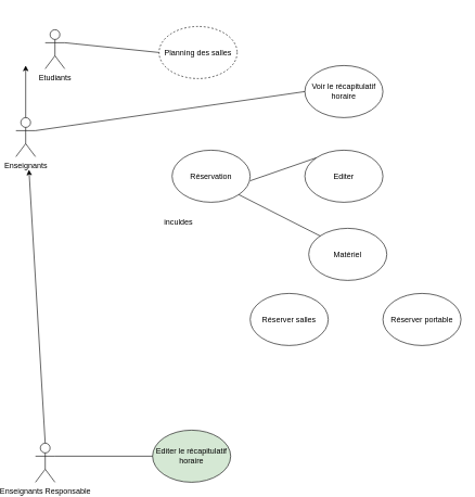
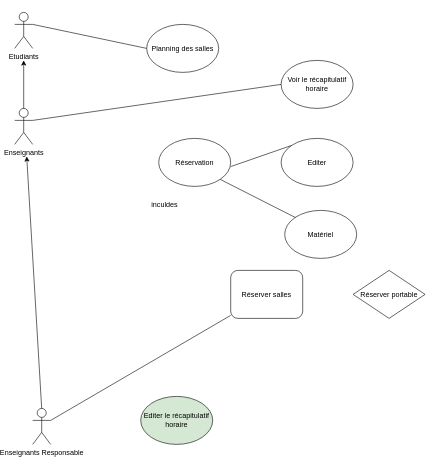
- <mxCell id="3" value="Etudiants" style="shape=umlActor;verticalLabelPosition=bottom;verticalAlign=top;html=1;outlineConnect=0;" vertex="1" parent="1"><mxGeometry x="65" y="45" width="30" height="60" as="geometry" /></mxCell>
+ <mxCell id="3" value="Etudiants" style="shape=umlActor;verticalLabelPosition=bottom;verticalAlign=top;html=1;outlineConnect=0;" vertex="1" parent="1"><mxGeometry x="20" y="20" width="30" height="60" as="geometry" /></mxCell>
- <mxCell id="6" value="Planning des salles" style="ellipse;whiteSpace=wrap;html=1;dashed=1;" vertex="1" parent="1"><mxGeometry x="240" y="40" width="120" height="80" as="geometry" /></mxCell>
+ <mxCell id="6" value="Planning des salles" style="ellipse;whiteSpace=wrap;html=1;" vertex="1" parent="1"><mxGeometry x="240" y="40" width="120" height="80" as="geometry" /></mxCell>
- <mxCell id="17" value="Réserver salles" style="ellipse;whiteSpace=wrap;html=1;" vertex="1" parent="1"><mxGeometry x="380" y="450" width="120" height="80" as="geometry" /></mxCell>
+ <mxCell id="17" value="Réserver salles" style="whiteSpace=wrap;html=1;rounded=1;" vertex="1" parent="1"><mxGeometry x="380" y="450" width="120" height="80" as="geometry" /></mxCell>
- <mxCell id="18" value="Réserver portable" style="ellipse;whiteSpace=wrap;html=1;" vertex="1" parent="1"><mxGeometry x="584" y="450" width="120" height="80" as="geometry" /></mxCell>
+ <mxCell id="18" value="Réserver portable" style="rhombus;whiteSpace=wrap;html=1;" vertex="1" parent="1"><mxGeometry x="584" y="450" width="120" height="80" as="geometry" /></mxCell>
- <mxCell id="12" value="" style="endArrow=none;html=1;entryX=0;entryY=0.5;entryDx=0;entryDy=0;exitX=1;exitY=0.333;exitDx=0;exitDy=0;exitPerimeter=0;" edge="1" parent="1" source="8" target="9"><mxGeometry width="50" height="50" relative="1" as="geometry"><mxPoint x="10" y="651.72" as="sourcePoint" /><mxPoint x="107.574" y="530.004" as="targetPoint" /></mxGeometry></mxCell>
+ <mxCell id="12" value="" style="endArrow=none;html=1;exitX=1;exitY=0.333;exitDx=0;exitDy=0;exitPerimeter=0;" edge="1" parent="1" source="8" target="17"><mxGeometry width="50" height="50" relative="1" as="geometry"><mxPoint x="10" y="651.72" as="sourcePoint" /><mxPoint x="107.574" y="530.004" as="targetPoint" /></mxGeometry></mxCell>
